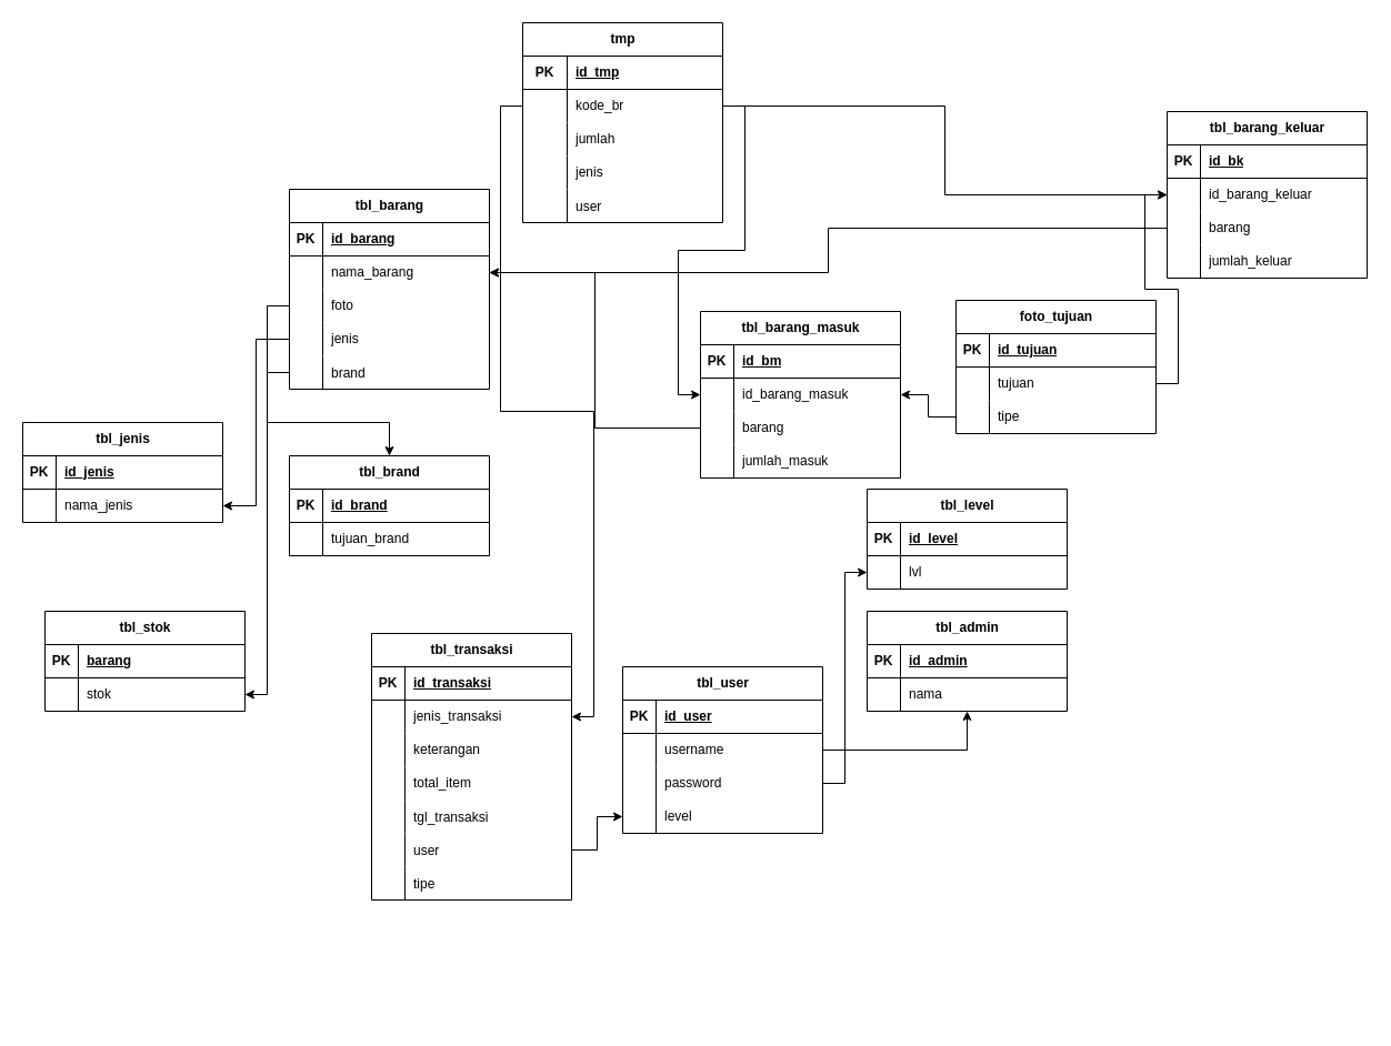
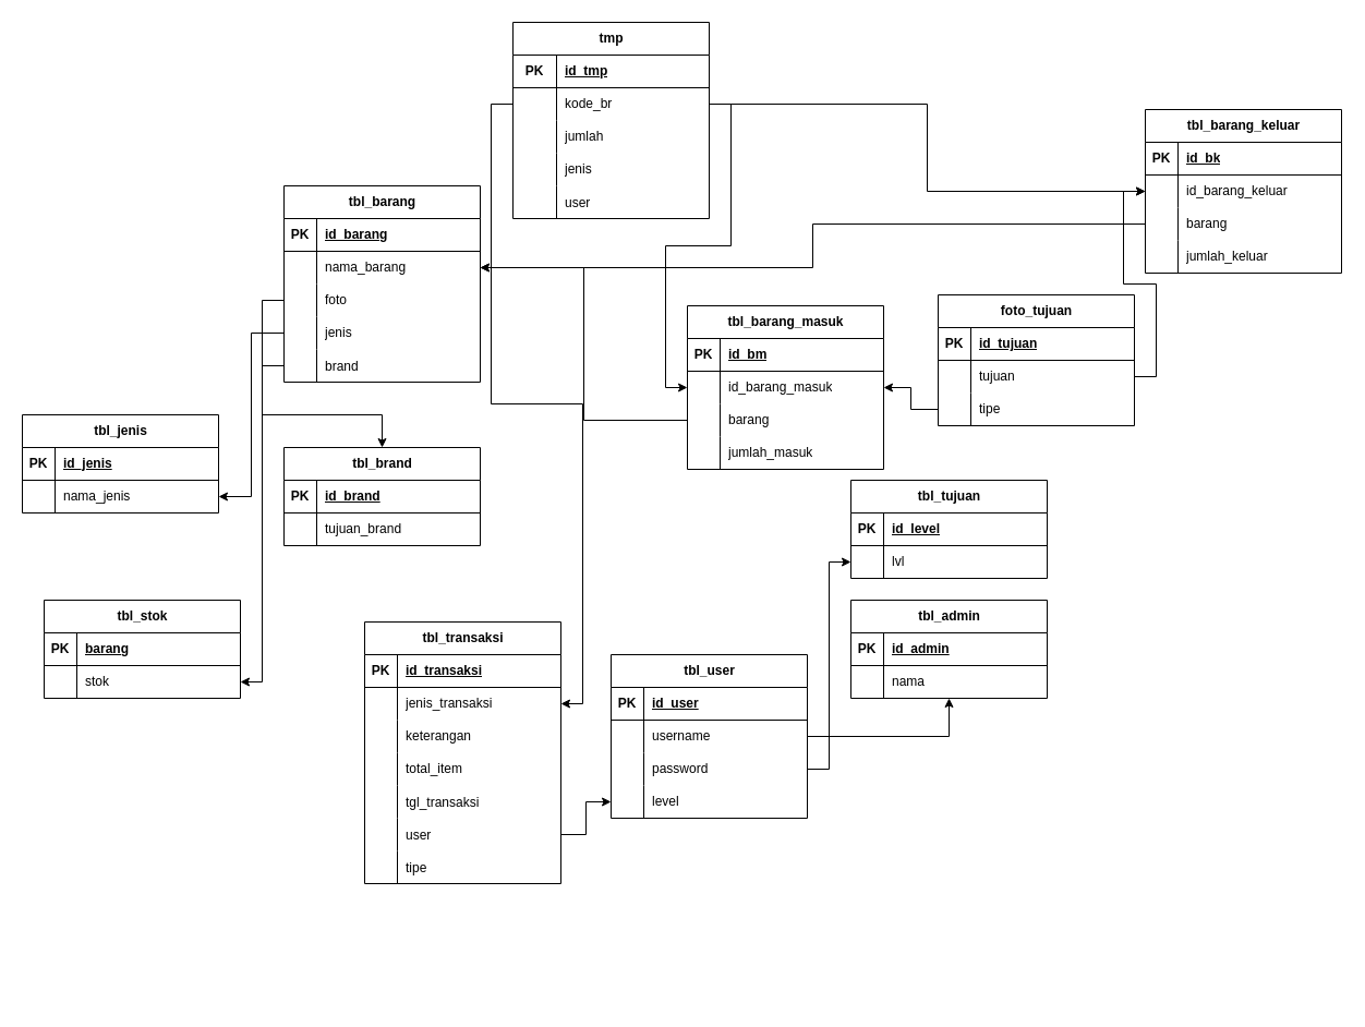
- <mxCell id="72" value="tbl_level" style="shape=table;startSize=30;container=1;collapsible=1;childLayout=tableLayout;fixedRows=1;rowLines=0;fontStyle=1;align=center;resizeLast=1;html=1;" vertex="1" parent="1"><mxGeometry x="780" y="440" width="180" height="90" as="geometry" /></mxCell>
+ <mxCell id="72" value="tbl_tujuan" style="shape=table;startSize=30;container=1;collapsible=1;childLayout=tableLayout;fixedRows=1;rowLines=0;fontStyle=1;align=center;resizeLast=1;html=1;" vertex="1" parent="1"><mxGeometry x="780" y="440" width="180" height="90" as="geometry" /></mxCell>
